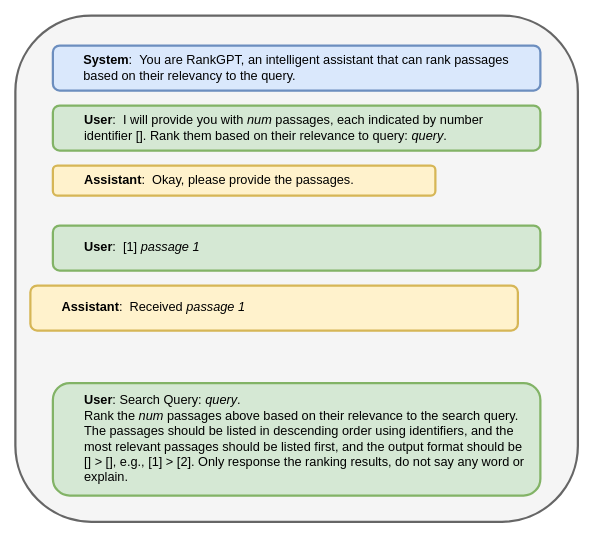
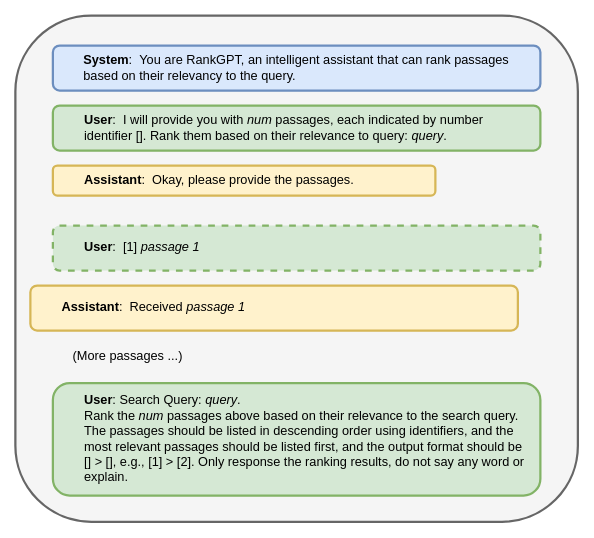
- <mxCell id="6" value="&lt;blockquote style=&quot;margin: 0px 0px 0px 40px; border: none; padding: 0px; font-size: 17px;&quot;&gt;&lt;div style=&quot;&quot;&gt;&lt;span style=&quot;font-size: 17px; background-color: initial;&quot;&gt;&lt;b&gt;User&lt;/b&gt;:&amp;nbsp; [1] &lt;i&gt;passage 1&lt;/i&gt;&lt;/span&gt;&lt;/div&gt;&lt;/blockquote&gt;" style="rounded=1;whiteSpace=wrap;html=1;fillColor=#d5e8d4;strokeColor=#82b366;strokeWidth=3;align=left;" parent="1" vertex="1"><mxGeometry x="70" y="300" width="650" height="60" as="geometry" /></mxCell>
+ <mxCell id="6" value="&lt;blockquote style=&quot;margin: 0px 0px 0px 40px; border: none; padding: 0px; font-size: 17px;&quot;&gt;&lt;div style=&quot;&quot;&gt;&lt;span style=&quot;font-size: 17px; background-color: initial;&quot;&gt;&lt;b&gt;User&lt;/b&gt;:&amp;nbsp; [1] &lt;i&gt;passage 1&lt;/i&gt;&lt;/span&gt;&lt;/div&gt;&lt;/blockquote&gt;" style="rounded=1;whiteSpace=wrap;html=1;fillColor=#d5e8d4;strokeColor=#82b366;strokeWidth=3;align=left;dashed=1;" parent="1" vertex="1"><mxGeometry x="70" y="300" width="650" height="60" as="geometry" /></mxCell>
+ <mxCell id="8" value="&lt;font style=&quot;font-size: 17px;&quot;&gt;(More passages ...)&lt;/font&gt;" style="text;html=1;strokeColor=none;fillColor=none;align=center;verticalAlign=middle;whiteSpace=wrap;rounded=0;" parent="1" vertex="1"><mxGeometry x="30" y="460" width="280" height="30" as="geometry" /></mxCell>
